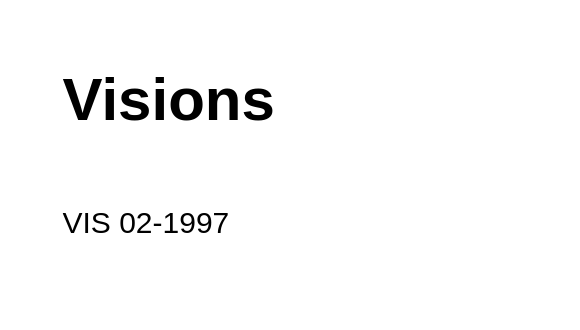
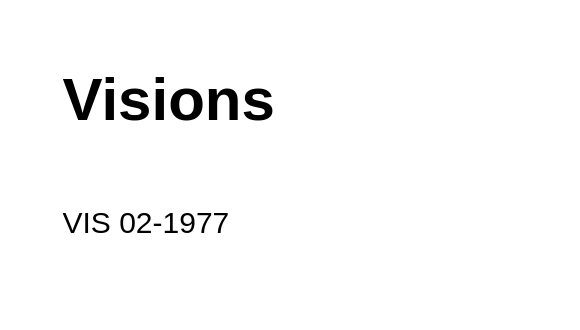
- <mxCell id="2" value="&lt;h1&gt;&lt;span style=&quot;background-color: initial;&quot;&gt;Visions&lt;/span&gt;&lt;/h1&gt;&lt;h1&gt;&lt;span style=&quot;background-color: initial; font-size: 12px; font-weight: normal;&quot;&gt;VIS 02-1997&lt;/span&gt;&lt;br&gt;&lt;/h1&gt;" style="text;html=1;strokeColor=none;fillColor=none;spacing=5;spacingTop=-20;whiteSpace=wrap;overflow=hidden;rounded=0;" vertex="1" parent="1"><mxGeometry width="190" height="90" as="geometry" x="20" y="20" /></mxCell>
+ <mxCell id="2" value="&lt;h1&gt;&lt;span style=&quot;background-color: initial;&quot;&gt;Visions&lt;/span&gt;&lt;/h1&gt;&lt;h1&gt;&lt;span style=&quot;background-color: initial; font-size: 12px; font-weight: normal;&quot;&gt;VIS 02-1977&lt;/span&gt;&lt;br&gt;&lt;/h1&gt;" style="text;html=1;strokeColor=none;fillColor=none;spacing=5;spacingTop=-20;whiteSpace=wrap;overflow=hidden;rounded=0;" vertex="1" parent="1"><mxGeometry width="190" height="90" as="geometry" x="20" y="20" /></mxCell>
